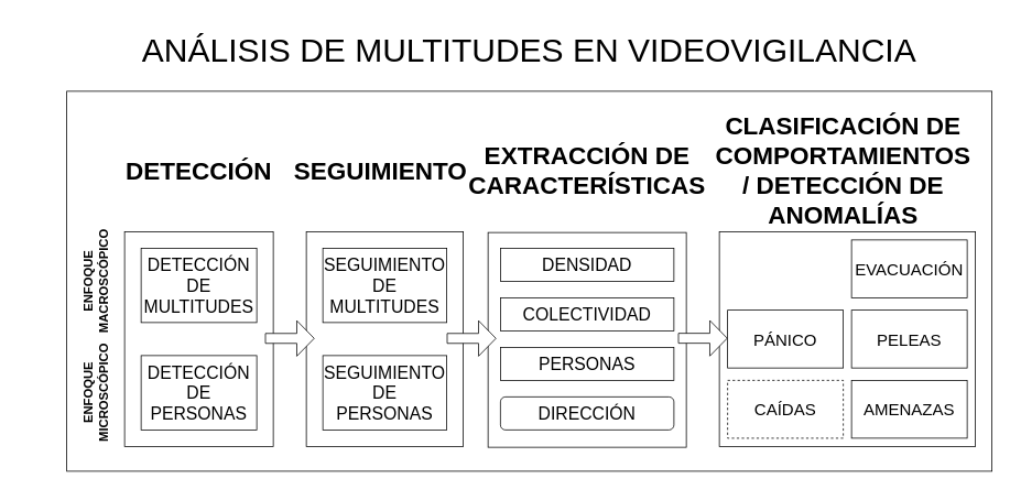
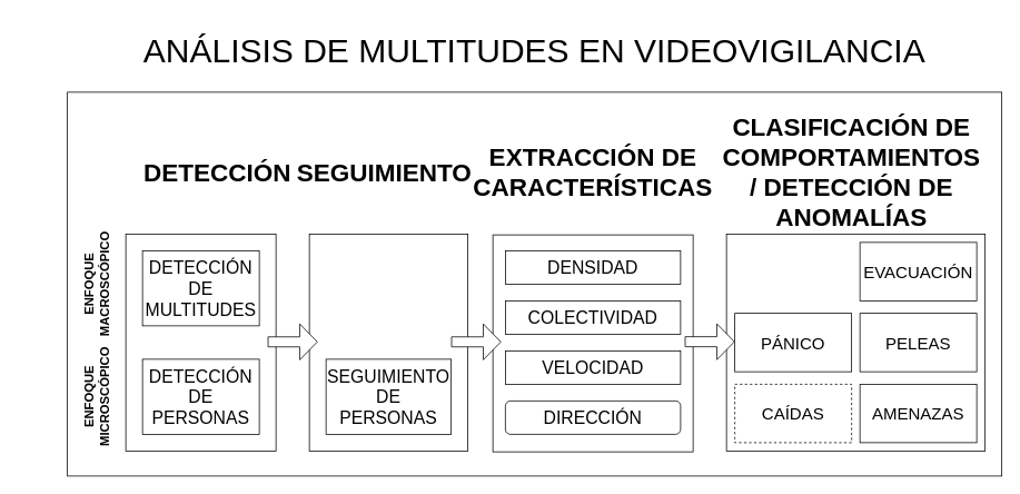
- <mxCell id="5" value="&lt;font style=&quot;font-size: 30px&quot;&gt;&lt;b&gt;DETECCIÓN&lt;/b&gt;&lt;/font&gt;" style="text;html=1;strokeColor=none;fillColor=none;align=center;verticalAlign=middle;whiteSpace=wrap;rounded=0;" vertex="1" parent="1"><mxGeometry x="150" y="171" width="180" height="70" as="geometry" /></mxCell>
+ <mxCell id="5" value="&lt;font style=&quot;font-size: 30px&quot;&gt;&lt;b&gt;DETECCIÓN&lt;/b&gt;&lt;/font&gt;" style="text;html=1;strokeColor=none;fillColor=none;align=center;verticalAlign=middle;whiteSpace=wrap;rounded=0;" vertex="1" parent="1"><mxGeometry x="170" y="171" width="180" height="70" as="geometry" /></mxCell>
- <mxCell id="12" value="&lt;font style=&quot;font-size: 21px&quot;&gt;SEGUIMIENTO DE MULTITUDES&lt;/font&gt;" style="rounded=0;whiteSpace=wrap;html=1;" vertex="1" parent="1"><mxGeometry x="390" y="300" width="150" height="90" as="geometry" /></mxCell>
- <mxCell id="18" value="&lt;font style=&quot;font-size: 21px&quot;&gt;PERSONAS&lt;/font&gt;" style="rounded=0;whiteSpace=wrap;html=1;" vertex="1" parent="1"><mxGeometry x="605" y="420" width="210" height="40" as="geometry" /></mxCell>
+ <mxCell id="18" value="&lt;font style=&quot;font-size: 21px&quot;&gt;VELOCIDAD&lt;/font&gt;" style="rounded=0;whiteSpace=wrap;html=1;" vertex="1" parent="1"><mxGeometry x="605" y="420" width="210" height="40" as="geometry" /></mxCell>
